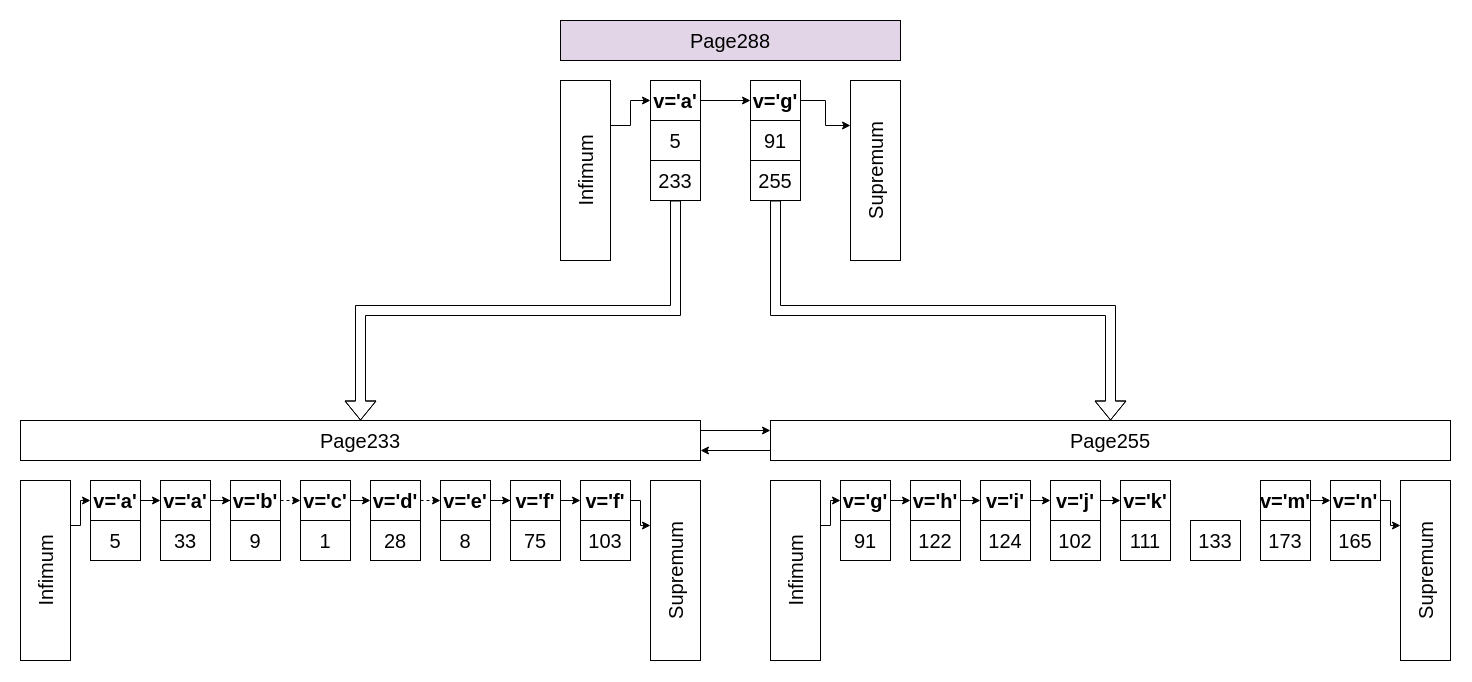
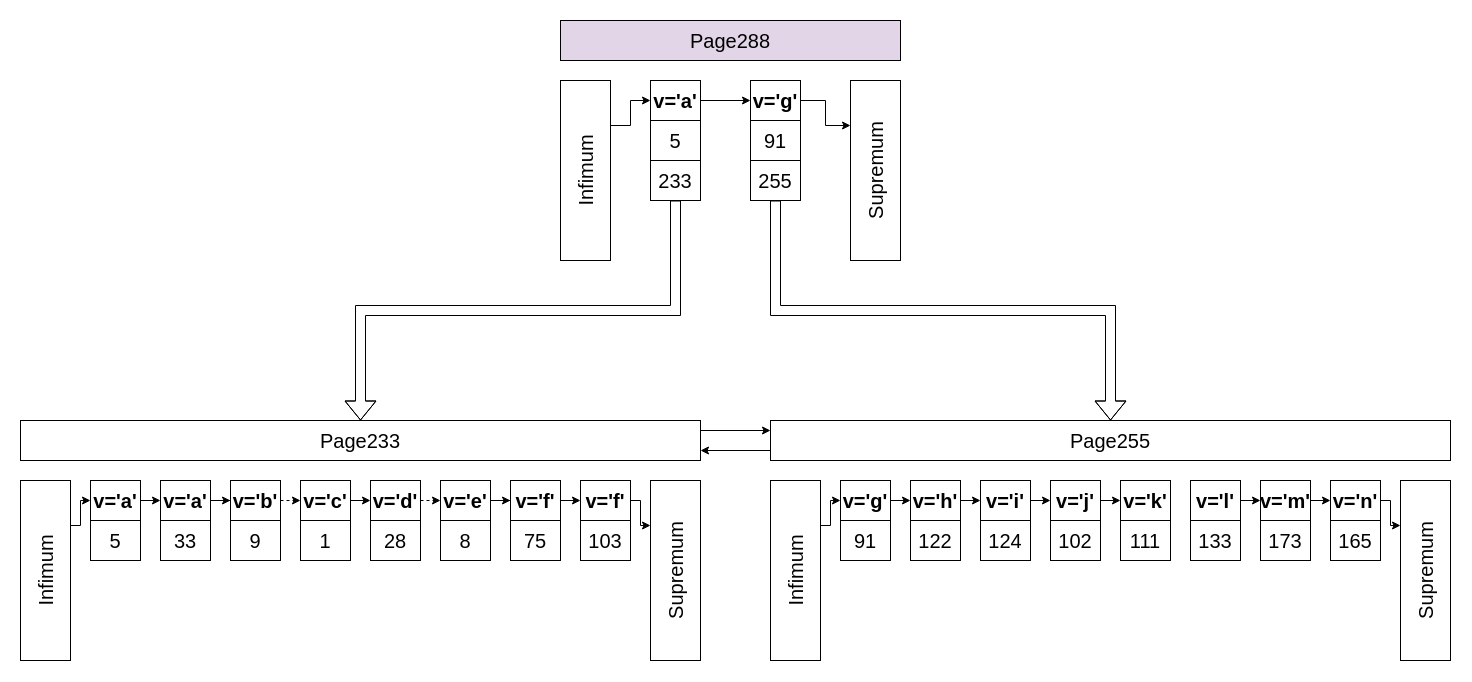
+ <mxCell id="24" value="&lt;b&gt;v='l'&lt;/b&gt;" style="rounded=0;whiteSpace=wrap;html=1;fontSize=20;" vertex="1" parent="22"><mxGeometry width="50" height="40" as="geometry" /></mxCell>
+ <mxCell id="35" style="edgeStyle=orthogonalEdgeStyle;rounded=0;orthogonalLoop=1;jettySize=auto;html=1;exitX=1;exitY=0.5;exitDx=0;exitDy=0;entryX=0;entryY=0.5;entryDx=0;entryDy=0;" edge="1" parent="2" source="24" target="27"><mxGeometry relative="1" as="geometry" /></mxCell>
